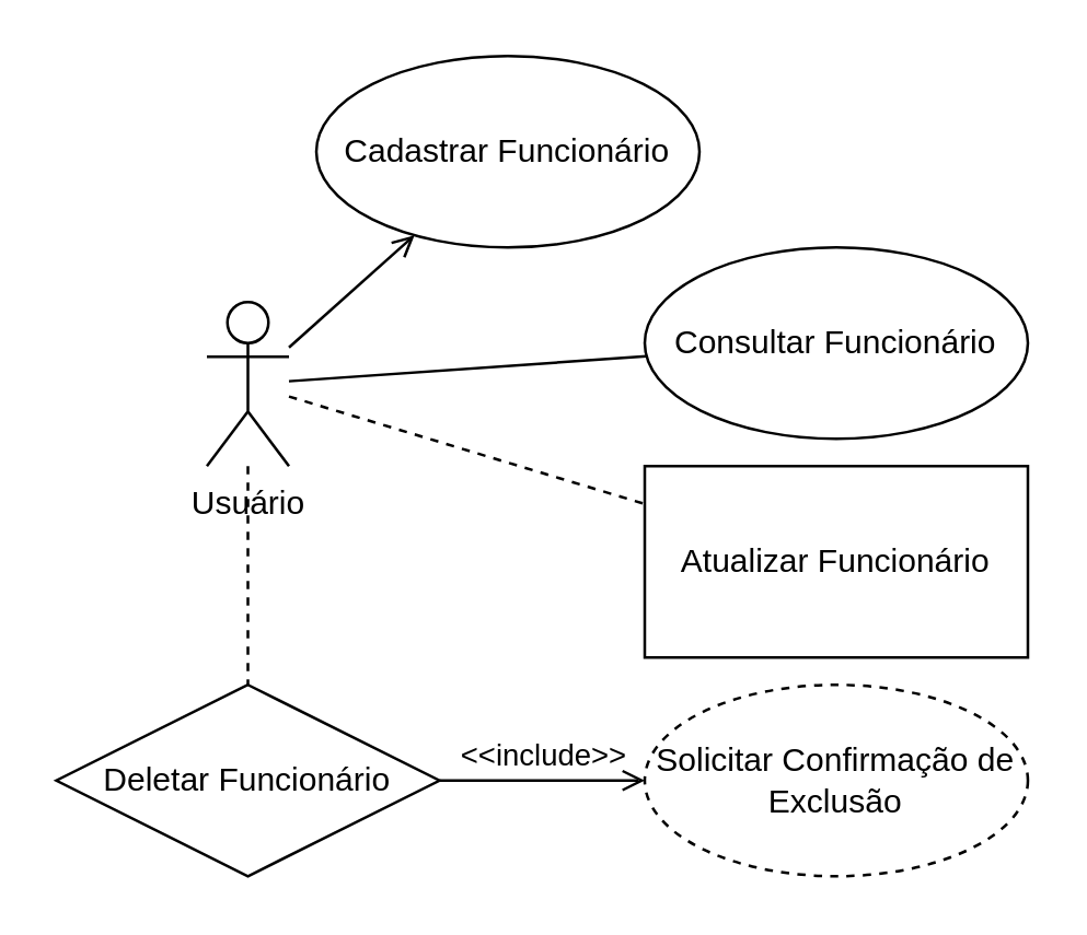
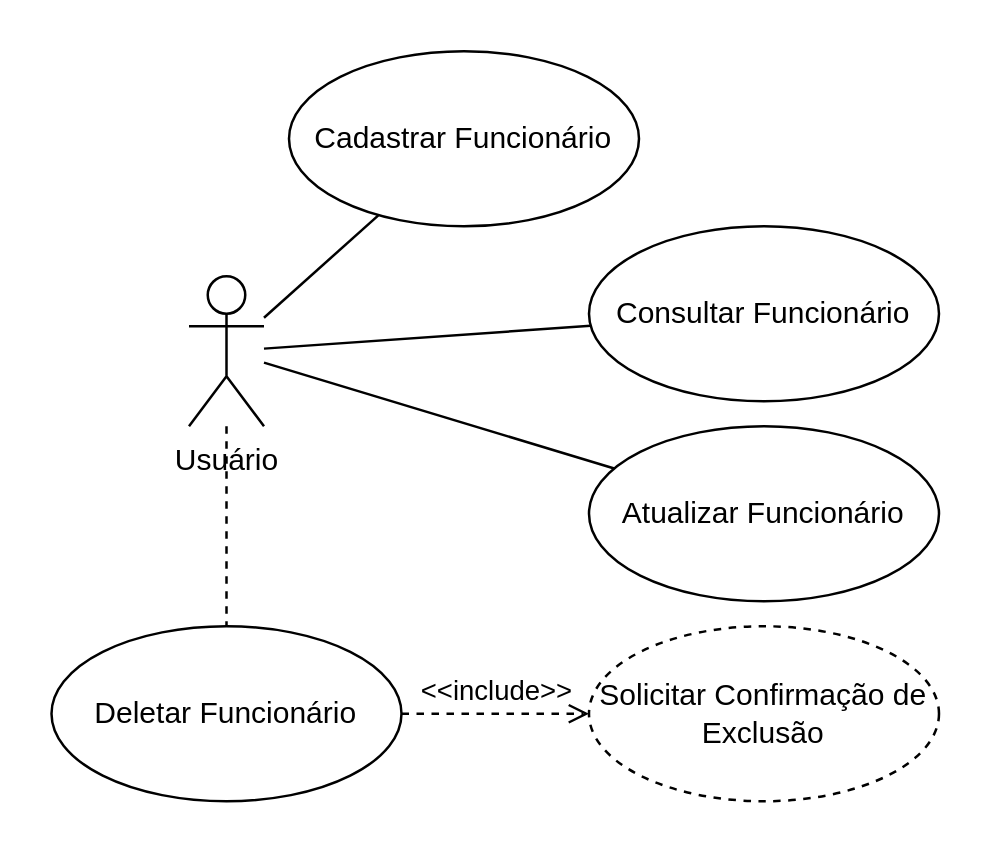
- <mxCell id="2" style="rounded=0;orthogonalLoop=1;jettySize=auto;html=1;endArrow=open;endFill=0;" edge="1" parent="1" source="6" target="7"><mxGeometry relative="1" as="geometry" /></mxCell>
+ <mxCell id="2" style="rounded=0;orthogonalLoop=1;jettySize=auto;html=1;endArrow=none;endFill=0;" edge="1" parent="1" source="6" target="7"><mxGeometry relative="1" as="geometry" /></mxCell>
- <mxCell id="4" style="rounded=0;orthogonalLoop=1;jettySize=auto;html=1;endArrow=none;endFill=0;dashed=1;" edge="1" parent="1" source="6" target="9"><mxGeometry relative="1" as="geometry" /></mxCell>
+ <mxCell id="4" style="rounded=0;orthogonalLoop=1;jettySize=auto;html=1;endArrow=none;endFill=0;" edge="1" parent="1" source="6" target="9"><mxGeometry relative="1" as="geometry" /></mxCell>
- <mxCell id="9" value="Atualizar Funcionário" style="whiteSpace=wrap;html=1;rounded=0;" vertex="1" parent="1"><mxGeometry x="235" y="170" width="140" height="70" as="geometry" /></mxCell>
+ <mxCell id="9" value="Atualizar Funcionário" style="ellipse;whiteSpace=wrap;html=1;" vertex="1" parent="1"><mxGeometry x="235" y="170" width="140" height="70" as="geometry" /></mxCell>
- <mxCell id="11" value="Deletar Funcionário" style="rhombus;whiteSpace=wrap;html=1;" vertex="1" parent="1"><mxGeometry x="20" y="250" width="140" height="70" as="geometry" /></mxCell>
+ <mxCell id="11" value="Deletar Funcionário" style="ellipse;whiteSpace=wrap;html=1;" vertex="1" parent="1"><mxGeometry x="20" y="250" width="140" height="70" as="geometry" /></mxCell>
- <mxCell id="12" value="&amp;lt;&amp;lt;include&amp;gt;&amp;gt;" style="edgeStyle=none;html=1;endArrow=open;verticalAlign=bottom;dashed=0;labelBackgroundColor=none;rounded=0;" edge="1" parent="1" source="11" target="10"><mxGeometry width="160" relative="1" as="geometry"><mxPoint x="160" y="264.71" as="sourcePoint" /><mxPoint x="320" y="264.71" as="targetPoint" /></mxGeometry></mxCell>
+ <mxCell id="12" value="&amp;lt;&amp;lt;include&amp;gt;&amp;gt;" style="edgeStyle=none;html=1;endArrow=open;verticalAlign=bottom;dashed=1;labelBackgroundColor=none;rounded=0;" edge="1" parent="1" source="11" target="10"><mxGeometry width="160" relative="1" as="geometry"><mxPoint x="160" y="264.71" as="sourcePoint" /><mxPoint x="320" y="264.71" as="targetPoint" /></mxGeometry></mxCell>
